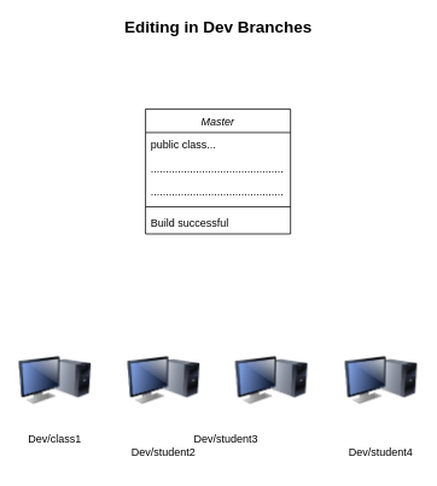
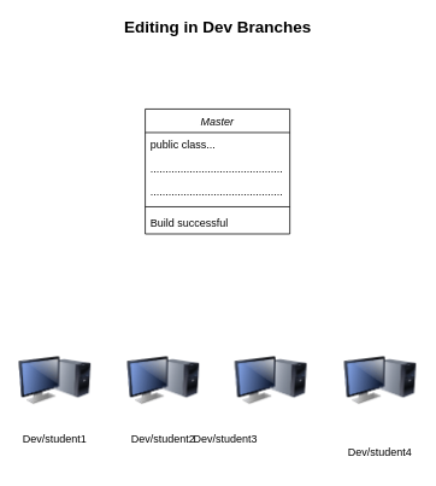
- <mxCell id="12" value="Dev/class1" style="text;html=1;strokeColor=none;fillColor=none;align=center;verticalAlign=middle;whiteSpace=wrap;rounded=0;" vertex="1" parent="1"><mxGeometry x="30" y="470" width="60" height="30" as="geometry" /></mxCell>
+ <mxCell id="12" value="Dev/student1" style="text;html=1;strokeColor=none;fillColor=none;align=center;verticalAlign=middle;whiteSpace=wrap;rounded=0;" vertex="1" parent="1"><mxGeometry x="30" y="470" width="60" height="30" as="geometry" /></mxCell>
- <mxCell id="13" value="Dev/student2" style="text;html=1;strokeColor=none;fillColor=none;align=center;verticalAlign=middle;whiteSpace=wrap;rounded=0;" vertex="1" parent="1"><mxGeometry x="150" y="485" width="60" height="30" as="geometry" /></mxCell>
+ <mxCell id="13" value="Dev/student2" style="text;html=1;strokeColor=none;fillColor=none;align=center;verticalAlign=middle;whiteSpace=wrap;rounded=0;" vertex="1" parent="1"><mxGeometry x="150" y="470" width="60" height="30" as="geometry" /></mxCell>
